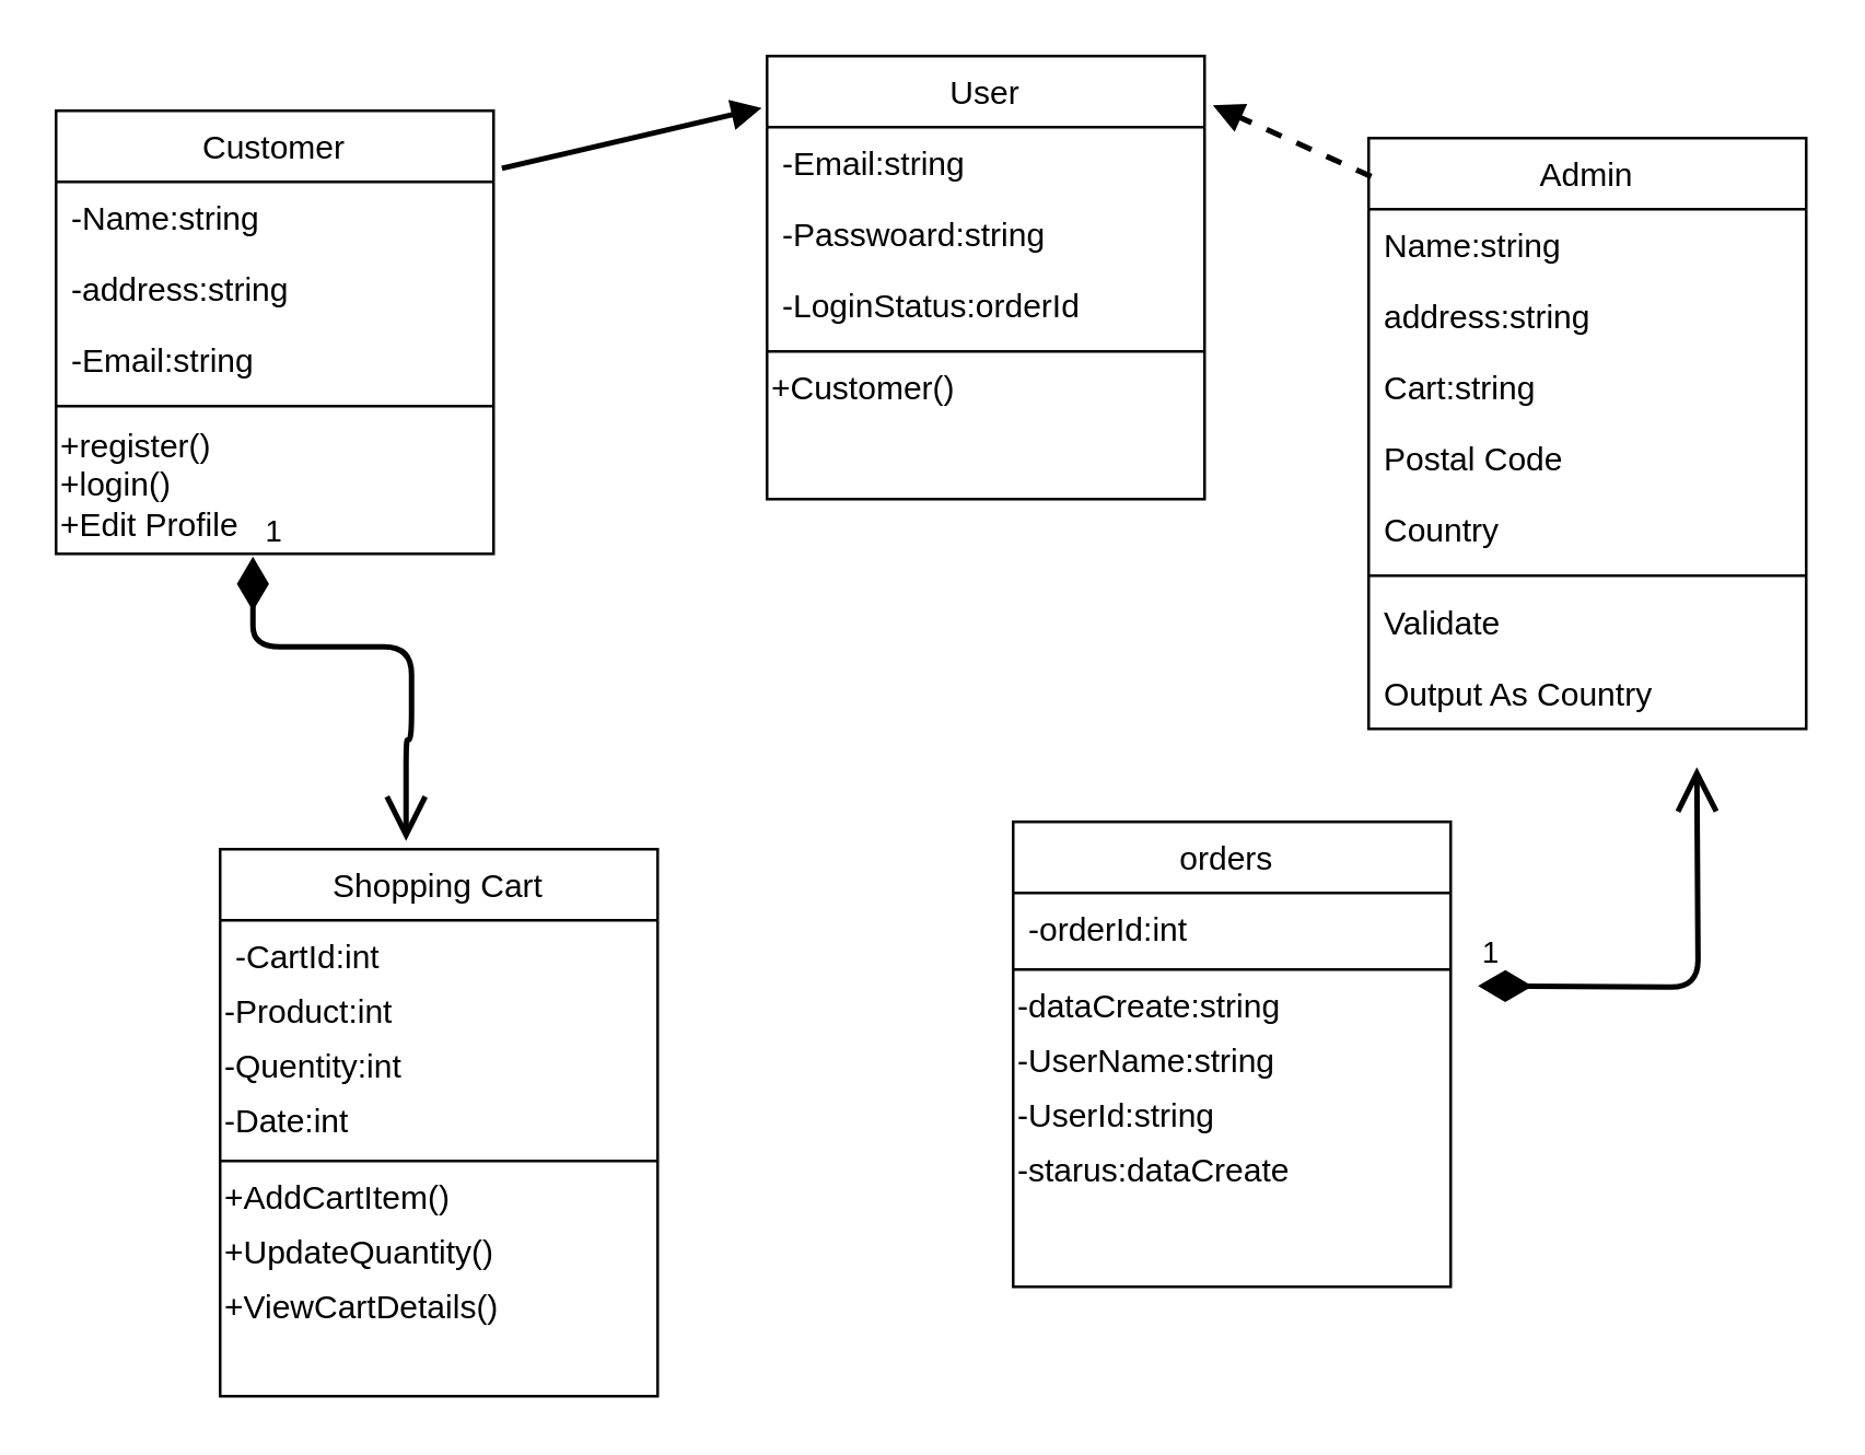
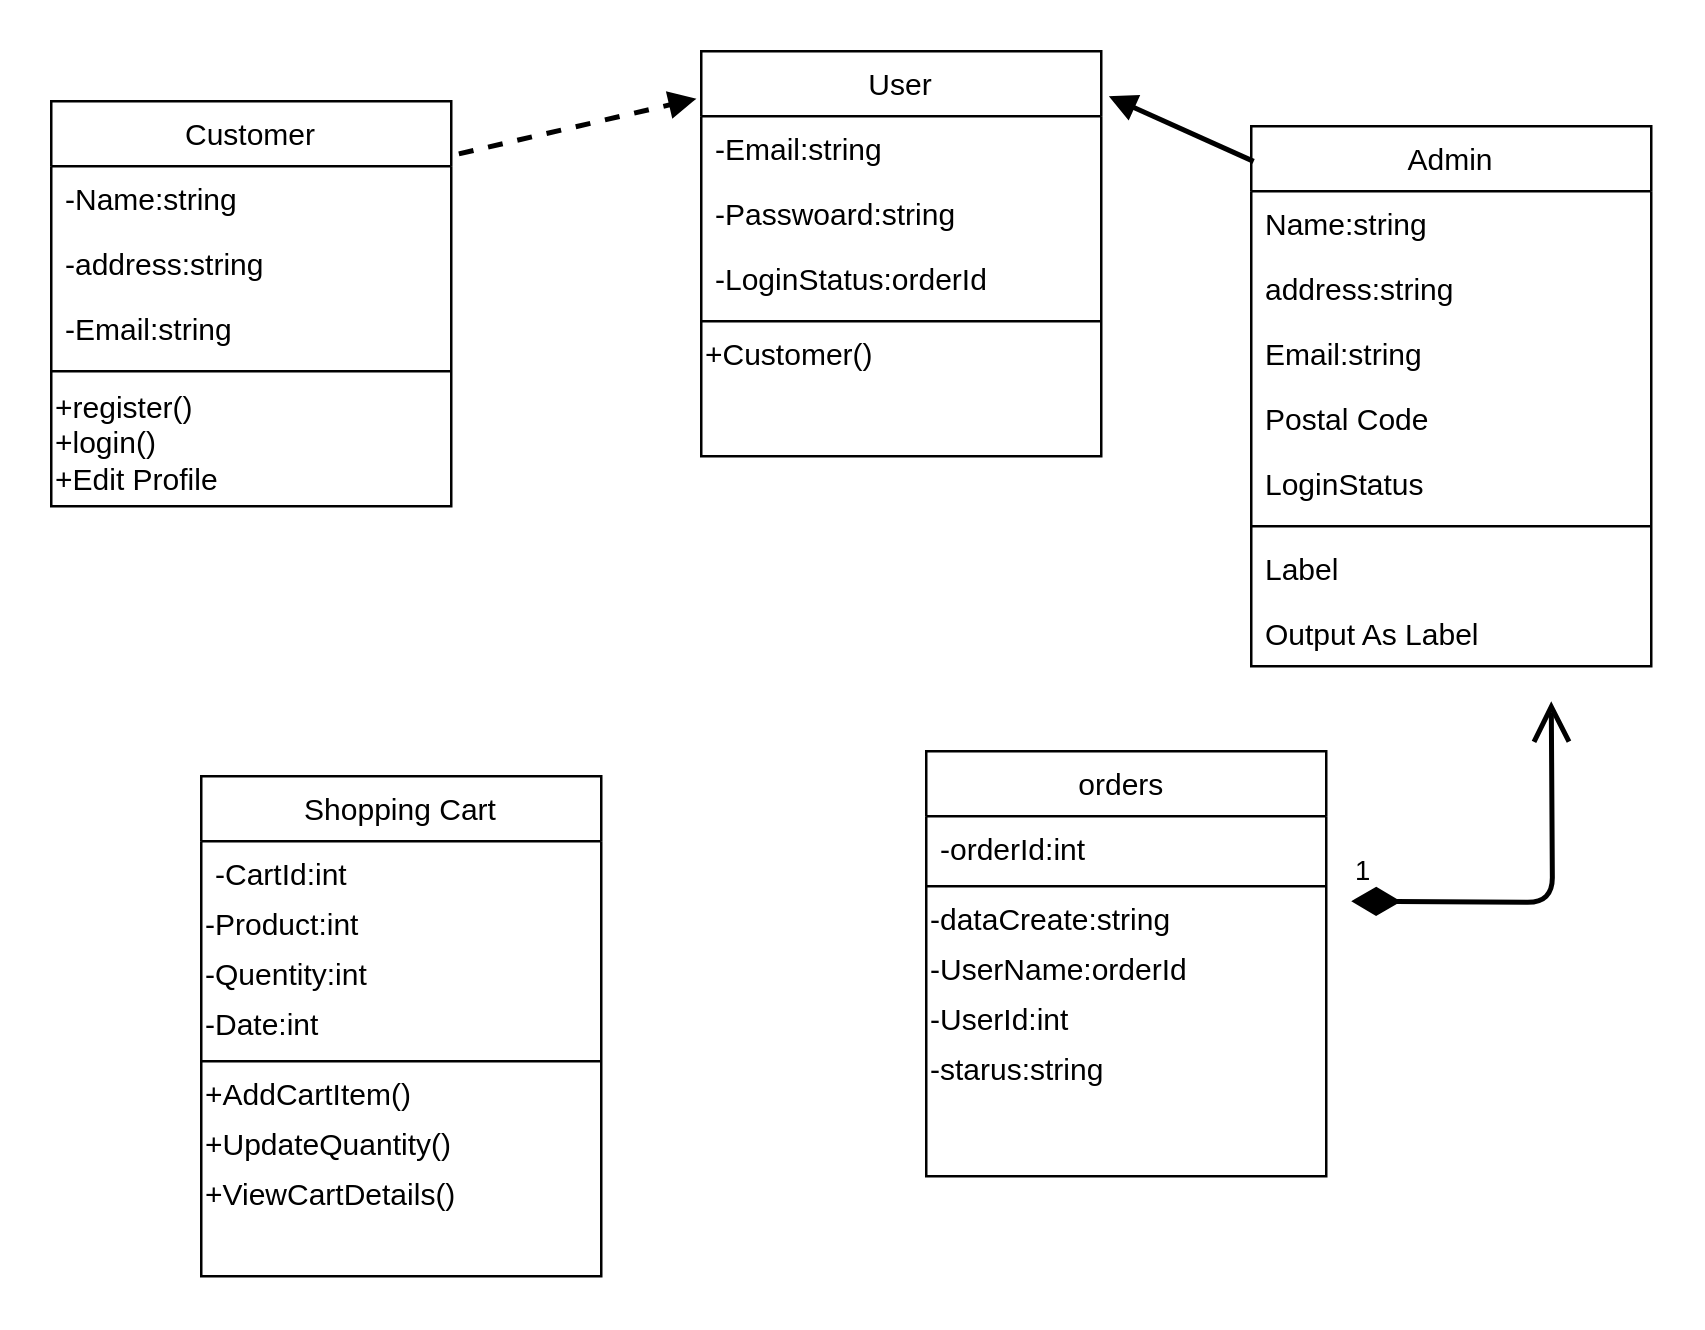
- <mxCell id="40" value="" style="html=1;verticalAlign=bottom;endArrow=block;strokeWidth=2;exitX=0.006;exitY=0.065;exitDx=0;exitDy=0;exitPerimeter=0;entryX=1.019;entryY=0.111;entryDx=0;entryDy=0;entryPerimeter=0;dashed=1;" edge="1" parent="1" source="15" target="33"><mxGeometry width="80" relative="1" as="geometry"><mxPoint x="360" y="229.01" as="sourcePoint" /><mxPoint x="461" y="30" as="targetPoint" /></mxGeometry></mxCell>
+ <mxCell id="40" value="" style="html=1;verticalAlign=bottom;endArrow=block;strokeWidth=2;exitX=0.006;exitY=0.065;exitDx=0;exitDy=0;exitPerimeter=0;entryX=1.019;entryY=0.111;entryDx=0;entryDy=0;entryPerimeter=0;" edge="1" parent="1" source="15" target="33"><mxGeometry width="80" relative="1" as="geometry"><mxPoint x="360" y="229.01" as="sourcePoint" /><mxPoint x="461" y="30" as="targetPoint" /></mxGeometry></mxCell>
- <mxCell id="39" value="" style="html=1;verticalAlign=bottom;endArrow=block;strokeWidth=2;exitX=1.019;exitY=0.13;exitDx=0;exitDy=0;exitPerimeter=0;entryX=-0.012;entryY=0.117;entryDx=0;entryDy=0;entryPerimeter=0;" edge="1" parent="1" source="2" target="33"><mxGeometry x="0.04" y="11" width="80" relative="1" as="geometry"><mxPoint x="280" y="170" as="sourcePoint" /><mxPoint x="360" y="170" as="targetPoint" /><mxPoint as="offset" /></mxGeometry></mxCell>
+ <mxCell id="39" value="" style="html=1;verticalAlign=bottom;endArrow=block;strokeWidth=2;exitX=1.019;exitY=0.13;exitDx=0;exitDy=0;exitPerimeter=0;entryX=-0.012;entryY=0.117;entryDx=0;entryDy=0;entryPerimeter=0;dashed=1;" edge="1" parent="1" source="2" target="33"><mxGeometry x="0.04" y="11" width="80" relative="1" as="geometry"><mxPoint x="280" y="170" as="sourcePoint" /><mxPoint x="360" y="170" as="targetPoint" /><mxPoint as="offset" /></mxGeometry></mxCell>
- <mxCell id="18" value="Cart:string" style="text;align=left;verticalAlign=top;spacingLeft=4;spacingRight=4;overflow=hidden;rotatable=0;points=[[0,0.5],[1,0.5]];portConstraint=eastwest;rounded=0;shadow=0;html=0;" parent="15" vertex="1"><mxGeometry y="78" width="160" height="26" as="geometry" /></mxCell>
+ <mxCell id="18" value="Email:string" style="text;align=left;verticalAlign=top;spacingLeft=4;spacingRight=4;overflow=hidden;rotatable=0;points=[[0,0.5],[1,0.5]];portConstraint=eastwest;rounded=0;shadow=0;html=0;" parent="15" vertex="1"><mxGeometry y="78" width="160" height="26" as="geometry" /></mxCell>
- <mxCell id="20" value="Country" style="text;align=left;verticalAlign=top;spacingLeft=4;spacingRight=4;overflow=hidden;rotatable=0;points=[[0,0.5],[1,0.5]];portConstraint=eastwest;rounded=0;shadow=0;html=0;" parent="15" vertex="1"><mxGeometry y="130" width="160" height="26" as="geometry" /></mxCell>
+ <mxCell id="20" value="LoginStatus" style="text;align=left;verticalAlign=top;spacingLeft=4;spacingRight=4;overflow=hidden;rotatable=0;points=[[0,0.5],[1,0.5]];portConstraint=eastwest;rounded=0;shadow=0;html=0;" parent="15" vertex="1"><mxGeometry y="130" width="160" height="26" as="geometry" /></mxCell>
- <mxCell id="22" value="Validate" style="text;align=left;verticalAlign=top;spacingLeft=4;spacingRight=4;overflow=hidden;rotatable=0;points=[[0,0.5],[1,0.5]];portConstraint=eastwest;" parent="15" vertex="1"><mxGeometry y="164" width="160" height="26" as="geometry" /></mxCell>
+ <mxCell id="22" value="Label" style="text;align=left;verticalAlign=top;spacingLeft=4;spacingRight=4;overflow=hidden;rotatable=0;points=[[0,0.5],[1,0.5]];portConstraint=eastwest;" parent="15" vertex="1"><mxGeometry y="164" width="160" height="26" as="geometry" /></mxCell>
- <mxCell id="41" value="1" style="endArrow=open;html=1;endSize=12;startArrow=diamondThin;startSize=14;startFill=1;edgeStyle=orthogonalEdgeStyle;align=left;verticalAlign=bottom;strokeWidth=2;exitX=0.45;exitY=1.02;exitDx=0;exitDy=0;exitPerimeter=0;entryX=0.425;entryY=-0.015;entryDx=0;entryDy=0;entryPerimeter=0;" edge="1" parent="1" source="7" target="24"><mxGeometry x="-1" y="3" relative="1" as="geometry"><mxPoint x="240" y="270" as="sourcePoint" /><mxPoint x="400" y="270" as="targetPoint" /><Array as="points"><mxPoint x="92" y="236" /><mxPoint x="150" y="236" /><mxPoint x="150" y="270" /><mxPoint x="148" y="270" /></Array></mxGeometry></mxCell>
- <mxCell id="23" value="Output As Country" style="text;align=left;verticalAlign=top;spacingLeft=4;spacingRight=4;overflow=hidden;rotatable=0;points=[[0,0.5],[1,0.5]];portConstraint=eastwest;" parent="15" vertex="1"><mxGeometry y="190" width="160" height="26" as="geometry" /></mxCell>
+ <mxCell id="23" value="Output As Label" style="text;align=left;verticalAlign=top;spacingLeft=4;spacingRight=4;overflow=hidden;rotatable=0;points=[[0,0.5],[1,0.5]];portConstraint=eastwest;" parent="15" vertex="1"><mxGeometry y="190" width="160" height="26" as="geometry" /></mxCell>
- <mxCell id="12" value="-UserName:string" style="text;html=1;align=left;verticalAlign=middle;resizable=0;points=[];autosize=1;" vertex="1" parent="8"><mxGeometry y="78" width="160" height="20" as="geometry" /></mxCell>
+ <mxCell id="12" value="-UserName:orderId" style="text;html=1;align=left;verticalAlign=middle;resizable=0;points=[];autosize=1;" vertex="1" parent="8"><mxGeometry y="78" width="160" height="20" as="geometry" /></mxCell>
- <mxCell id="13" value="-UserId:string" style="text;html=1;align=left;verticalAlign=middle;resizable=0;points=[];autosize=1;" vertex="1" parent="8"><mxGeometry y="98" width="160" height="20" as="geometry" /></mxCell>
+ <mxCell id="13" value="-UserId:int" style="text;html=1;align=left;verticalAlign=middle;resizable=0;points=[];autosize=1;" vertex="1" parent="8"><mxGeometry y="98" width="160" height="20" as="geometry" /></mxCell>
- <mxCell id="14" value="-starus:dataCreate" style="text;html=1;align=left;verticalAlign=middle;resizable=0;points=[];autosize=1;" vertex="1" parent="8"><mxGeometry y="118" width="160" height="20" as="geometry" /></mxCell>
+ <mxCell id="14" value="-starus:string" style="text;html=1;align=left;verticalAlign=middle;resizable=0;points=[];autosize=1;" vertex="1" parent="8"><mxGeometry y="118" width="160" height="20" as="geometry" /></mxCell>
